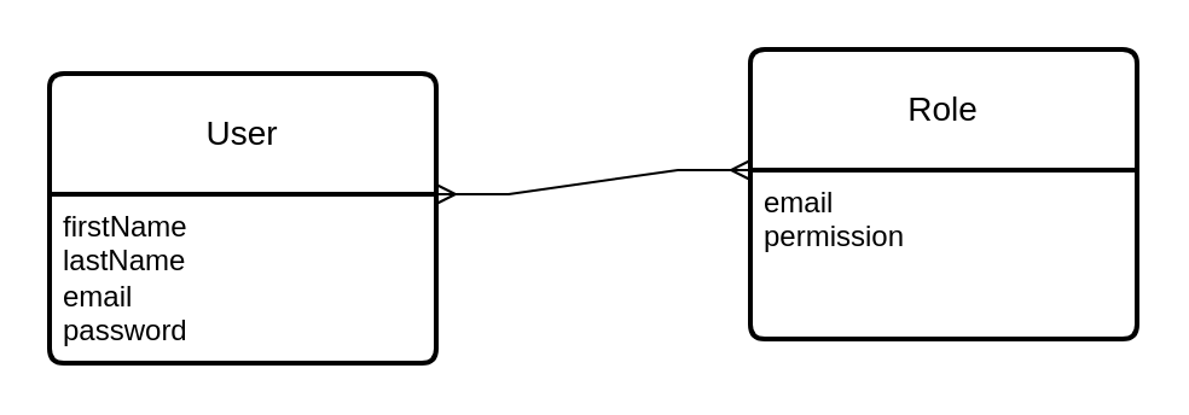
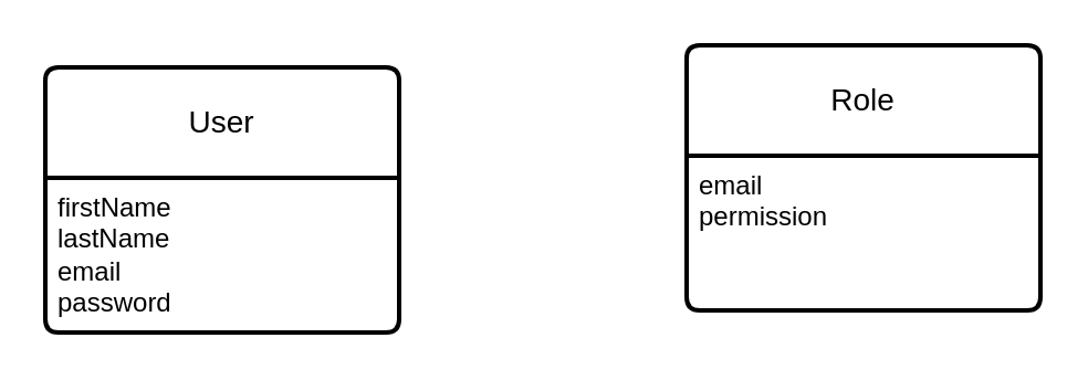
- <mxCell id="6" value="" style="edgeStyle=entityRelationEdgeStyle;fontSize=12;html=1;endArrow=ERmany;startArrow=ERmany;rounded=0;entryX=0;entryY=0;entryDx=0;entryDy=0;exitX=1;exitY=0;exitDx=0;exitDy=0;" edge="1" parent="1" source="3" target="5"><mxGeometry width="100" height="100" relative="1" as="geometry"><mxPoint x="190" y="360" as="sourcePoint" /><mxPoint x="290" y="260" as="targetPoint" /></mxGeometry></mxCell>
